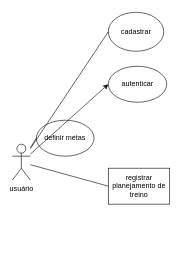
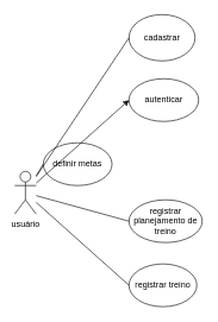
- <mxCell id="5" value="registrar planejamento de treino" style="whiteSpace=wrap;html=1;rounded=0;" vertex="1" parent="1"><mxGeometry x="180" y="280" width="102.5" height="60" as="geometry" /></mxCell>
+ <mxCell id="5" value="registrar planejamento de treino" style="ellipse;whiteSpace=wrap;html=1;" vertex="1" parent="1"><mxGeometry x="180" y="280" width="102.5" height="60" as="geometry" /></mxCell>
+ <mxCell id="11" value="" style="endArrow=none;html=1;rounded=0;entryX=0;entryY=0.5;entryDx=0;entryDy=0;" edge="1" parent="1" source="2" target="6"><mxGeometry width="50" height="50" relative="1" as="geometry"><mxPoint x="40" y="440" as="sourcePoint" /><mxPoint x="90" y="390" as="targetPoint" /></mxGeometry></mxCell>
+ <mxCell id="6" value="registrar treino" style="ellipse;whiteSpace=wrap;html=1;" vertex="1" parent="1"><mxGeometry x="180" y="370" width="95" height="60" as="geometry" /></mxCell>
